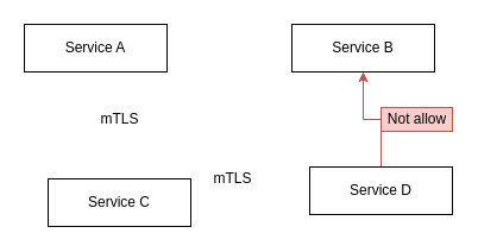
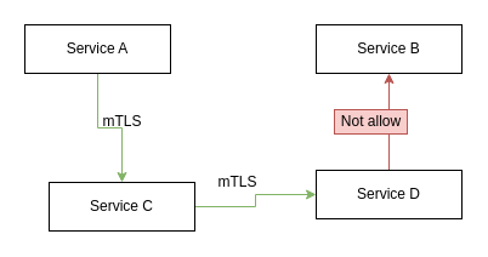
- <mxCell id="4" value="Service B" style="rounded=0;whiteSpace=wrap;html=1;" vertex="1" parent="1"><mxGeometry x="245" y="20" width="120" height="40" as="geometry" /></mxCell>
+ <mxCell id="4" value="Service B" style="rounded=0;whiteSpace=wrap;html=1;" vertex="1" parent="1"><mxGeometry x="260" y="20" width="120" height="40" as="geometry" /></mxCell>
- <mxCell id="9" value="Not allow" style="text;html=1;align=center;verticalAlign=middle;resizable=0;points=[];autosize=1;fillColor=#f8cecc;strokeColor=#b85450;" vertex="1" parent="1"><mxGeometry x="320" y="90" width="60" height="20" as="geometry" /></mxCell>
+ <mxCell id="9" value="Not allow" style="text;html=1;align=center;verticalAlign=middle;resizable=0;points=[];autosize=1;fillColor=#f8cecc;strokeColor=#b85450;" vertex="1" parent="1"><mxGeometry x="275" y="90" width="60" height="20" as="geometry" /></mxCell>
+ <mxCell id="2" value="" style="edgeStyle=orthogonalEdgeStyle;rounded=0;orthogonalLoop=1;jettySize=auto;html=1;strokeColor=#82b366;fillColor=#d5e8d4;" edge="1" parent="1" source="3" target="8"><mxGeometry relative="1" as="geometry" /></mxCell>
+ <mxCell id="7" value="" style="edgeStyle=orthogonalEdgeStyle;rounded=0;orthogonalLoop=1;jettySize=auto;html=1;fillColor=#d5e8d4;strokeColor=#82b366;" edge="1" parent="1" source="8" target="6"><mxGeometry relative="1" as="geometry"><mxPoint x="220" y="160" as="targetPoint" /></mxGeometry></mxCell>
